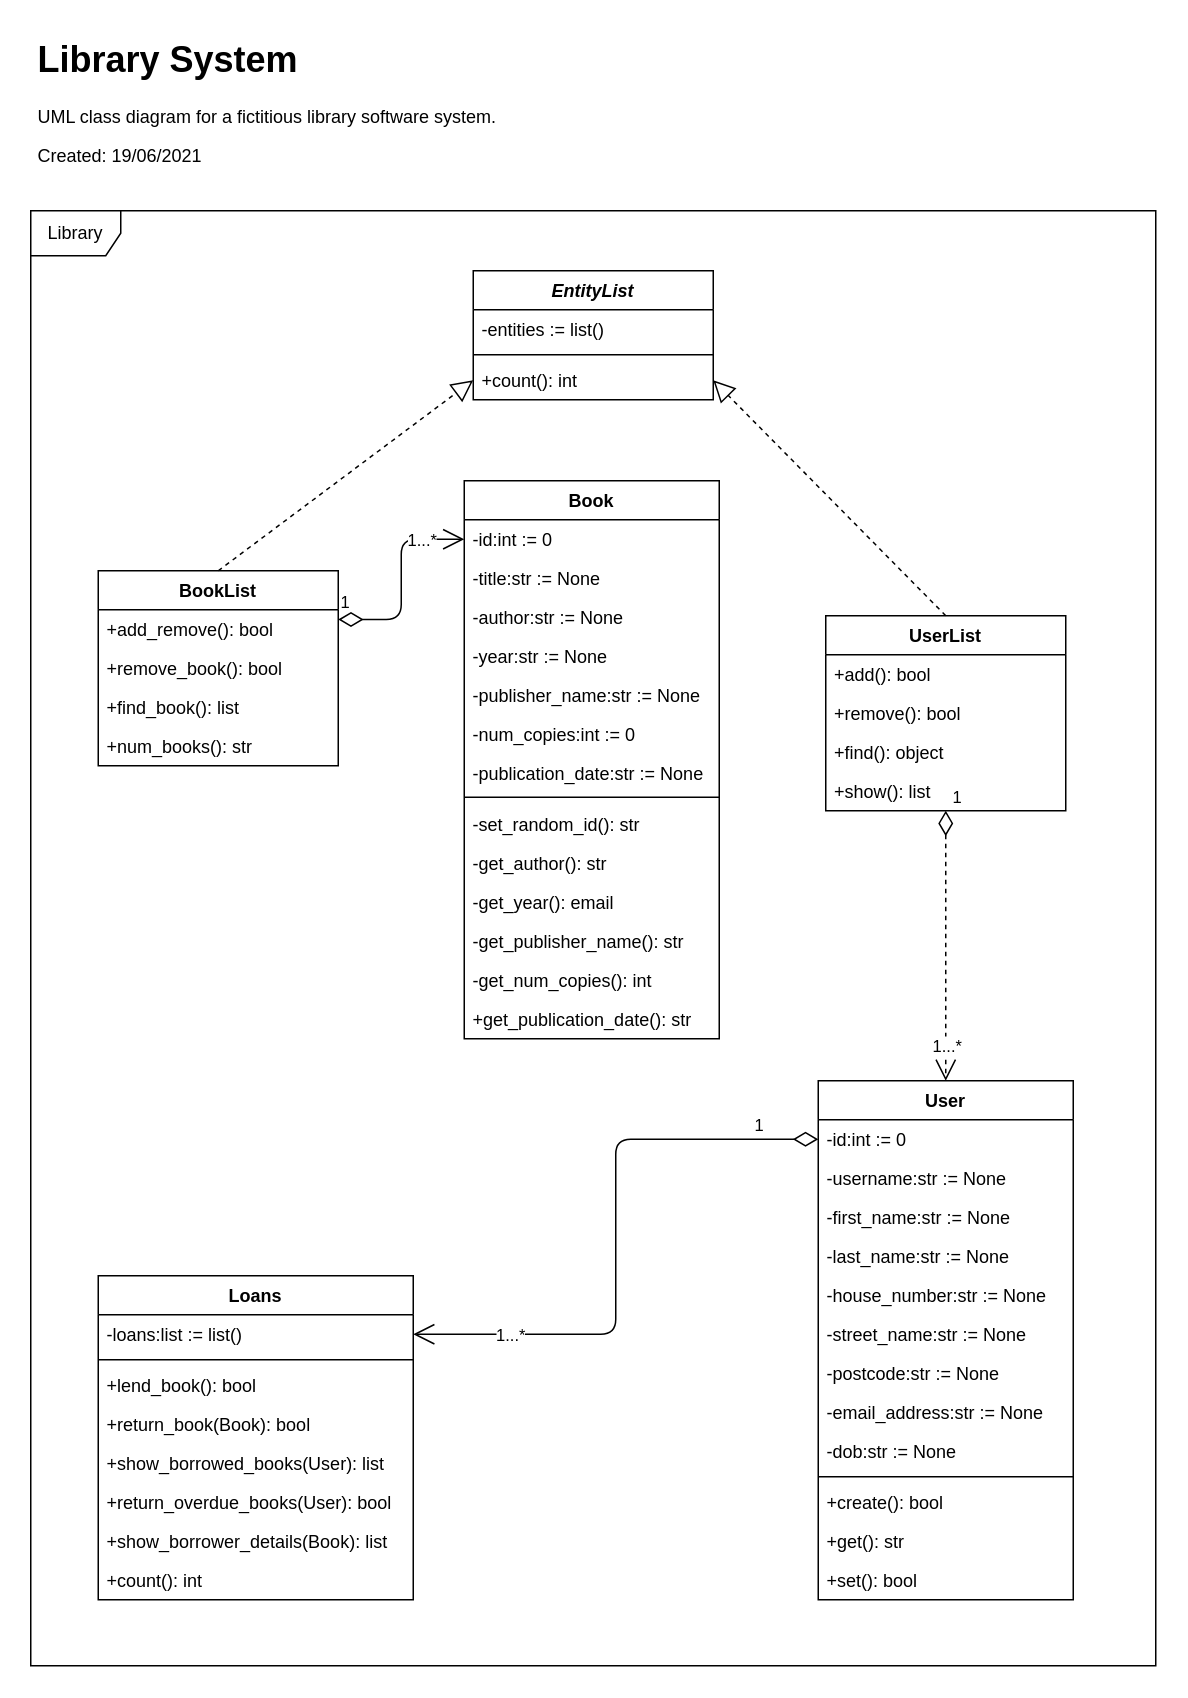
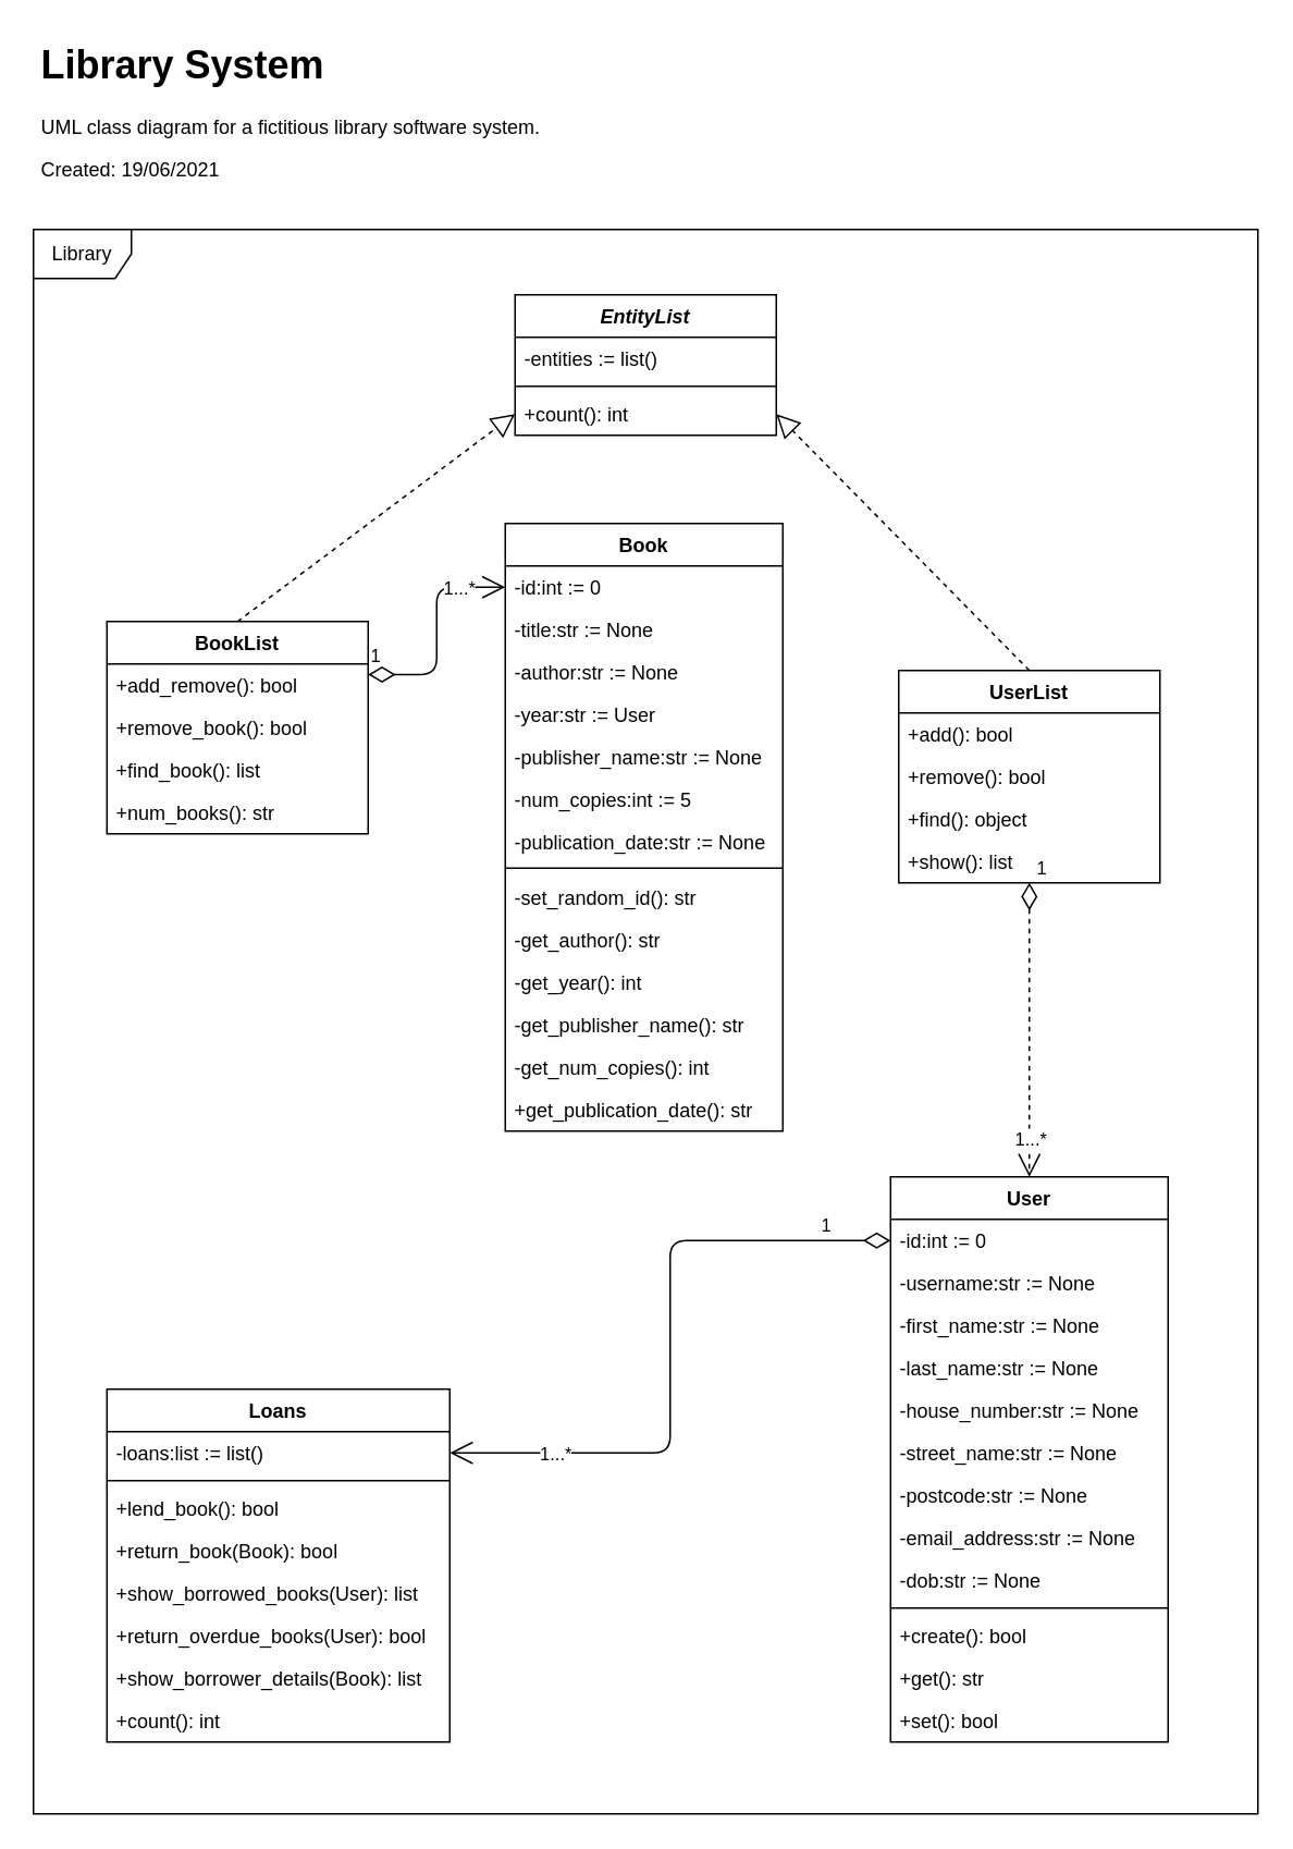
- <mxCell id="7" value="-year:str := None" style="text;align=left;verticalAlign=top;spacingLeft=4;spacingRight=4;overflow=hidden;rotatable=0;points=[[0,0.5],[1,0.5]];portConstraint=eastwest;rounded=0;shadow=0;html=0;" parent="3" vertex="1"><mxGeometry y="104" width="170" height="26" as="geometry" /></mxCell>
+ <mxCell id="7" value="-year:str := User" style="text;align=left;verticalAlign=top;spacingLeft=4;spacingRight=4;overflow=hidden;rotatable=0;points=[[0,0.5],[1,0.5]];portConstraint=eastwest;rounded=0;shadow=0;html=0;" parent="3" vertex="1"><mxGeometry y="104" width="170" height="26" as="geometry" /></mxCell>
- <mxCell id="9" value="-num_copies:int := 0" style="text;align=left;verticalAlign=top;spacingLeft=4;spacingRight=4;overflow=hidden;rotatable=0;points=[[0,0.5],[1,0.5]];portConstraint=eastwest;rounded=0;shadow=0;html=0;" parent="3" vertex="1"><mxGeometry y="156" width="170" height="26" as="geometry" /></mxCell>
+ <mxCell id="9" value="-num_copies:int := 5" style="text;align=left;verticalAlign=top;spacingLeft=4;spacingRight=4;overflow=hidden;rotatable=0;points=[[0,0.5],[1,0.5]];portConstraint=eastwest;rounded=0;shadow=0;html=0;" parent="3" vertex="1"><mxGeometry y="156" width="170" height="26" as="geometry" /></mxCell>
- <mxCell id="14" value="-get_year(): email" style="text;align=left;verticalAlign=top;spacingLeft=4;spacingRight=4;overflow=hidden;rotatable=0;points=[[0,0.5],[1,0.5]];portConstraint=eastwest;" vertex="1" parent="3"><mxGeometry y="268" width="170" height="26" as="geometry" /></mxCell>
+ <mxCell id="14" value="-get_year(): int" style="text;align=left;verticalAlign=top;spacingLeft=4;spacingRight=4;overflow=hidden;rotatable=0;points=[[0,0.5],[1,0.5]];portConstraint=eastwest;" vertex="1" parent="3"><mxGeometry y="268" width="170" height="26" as="geometry" /></mxCell>
